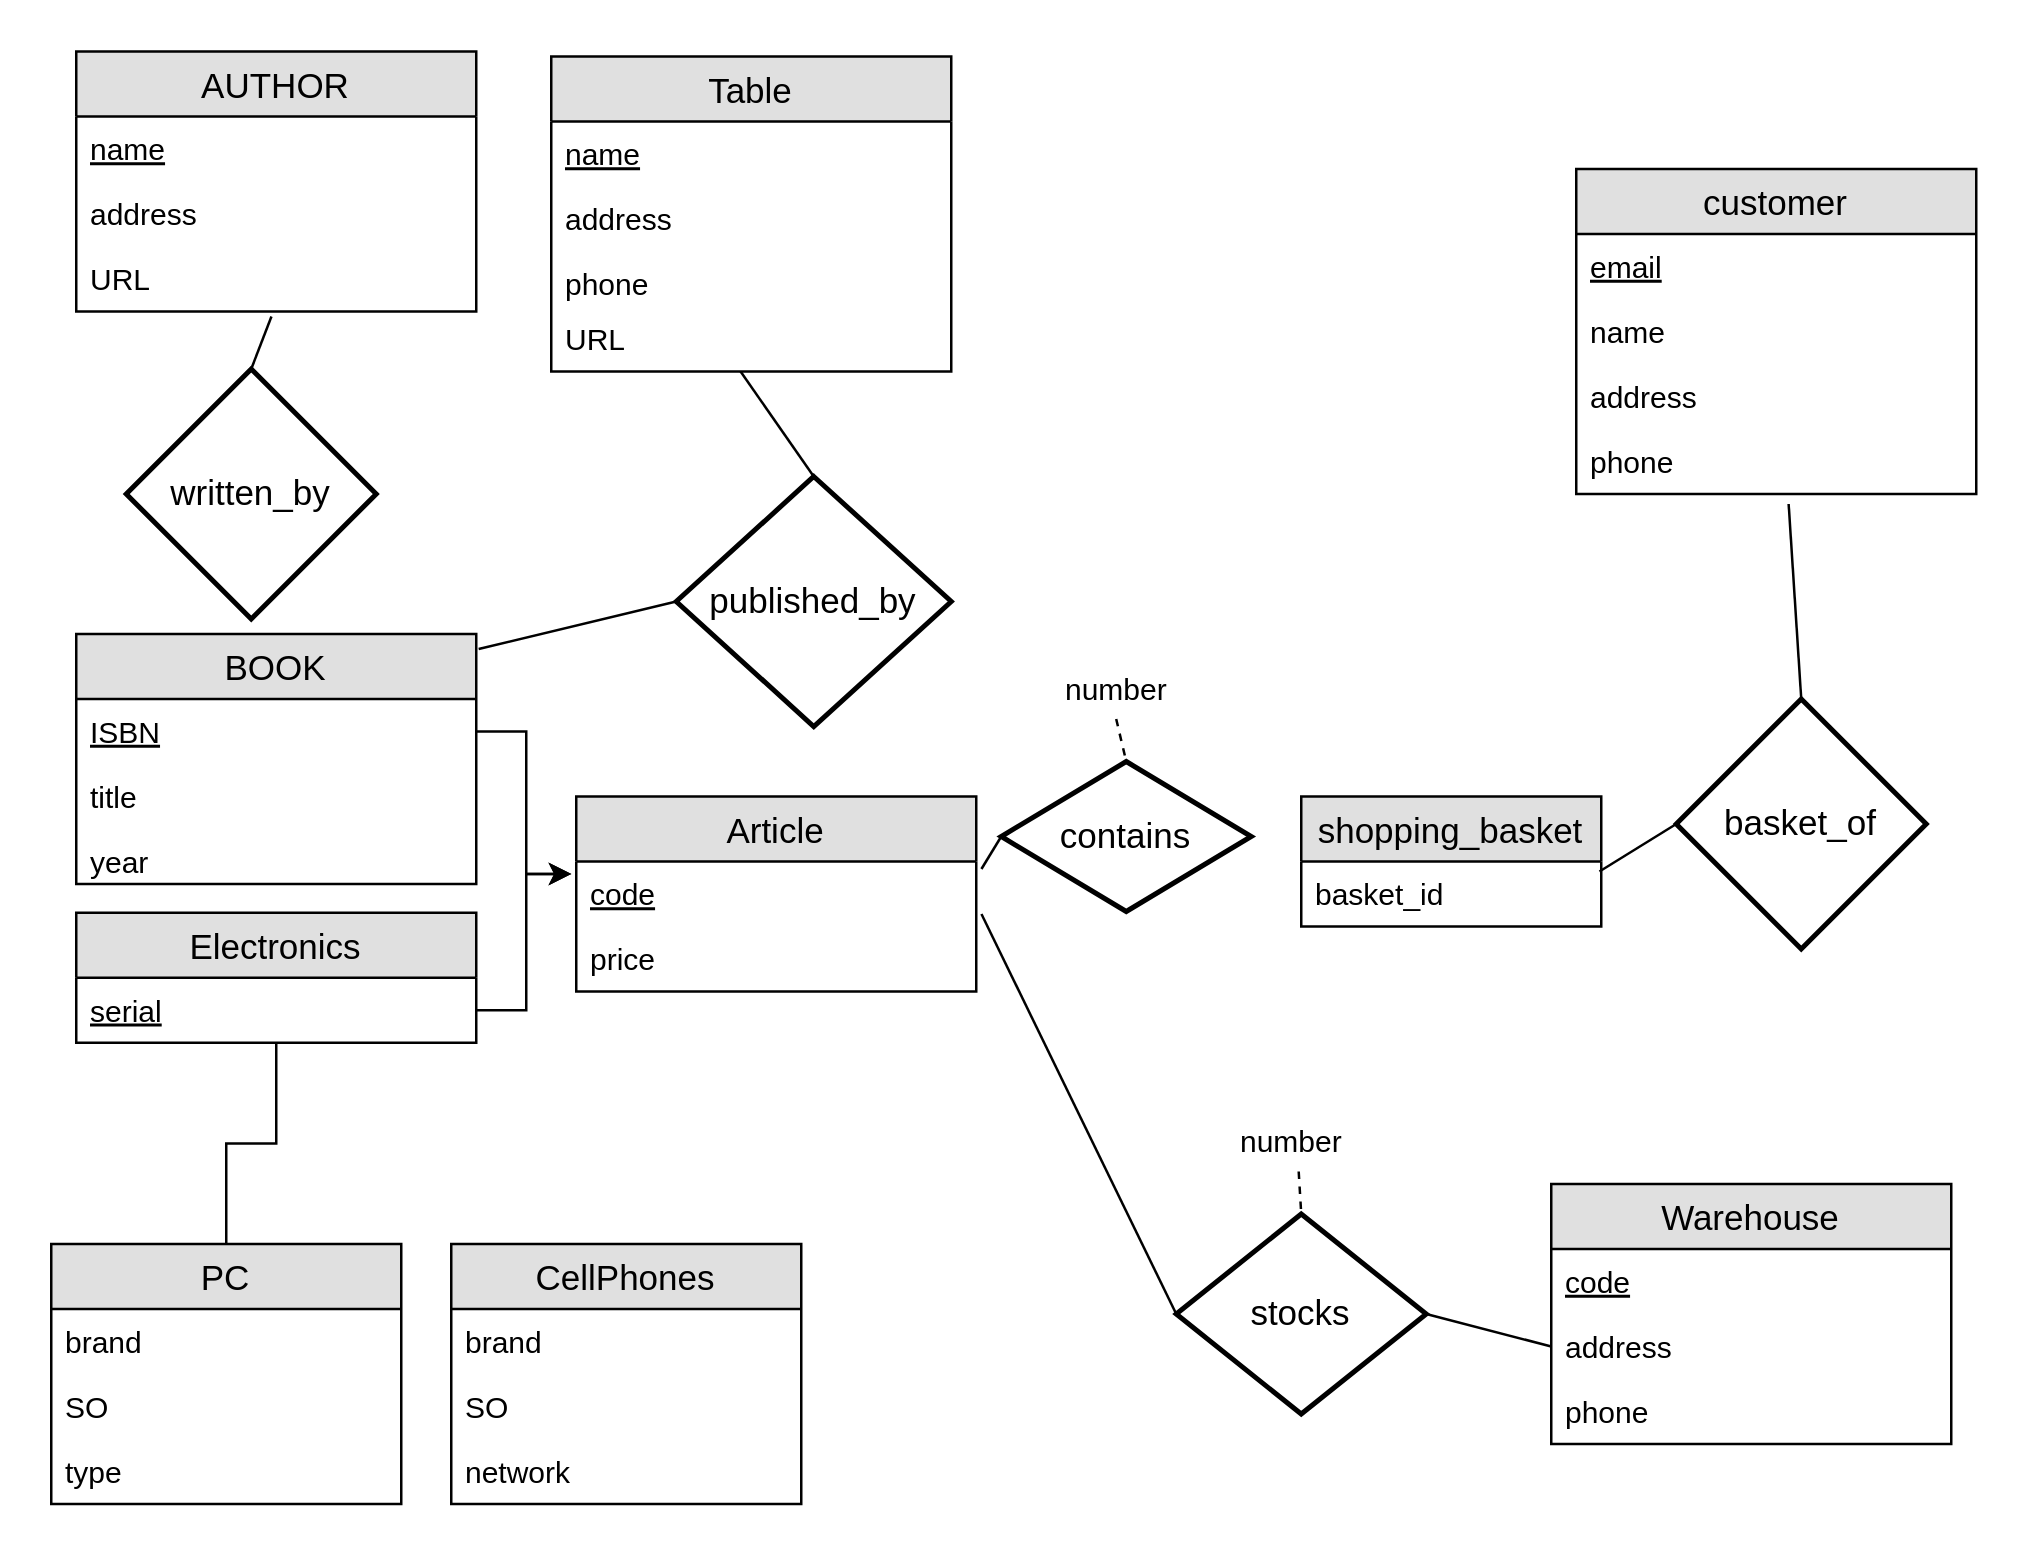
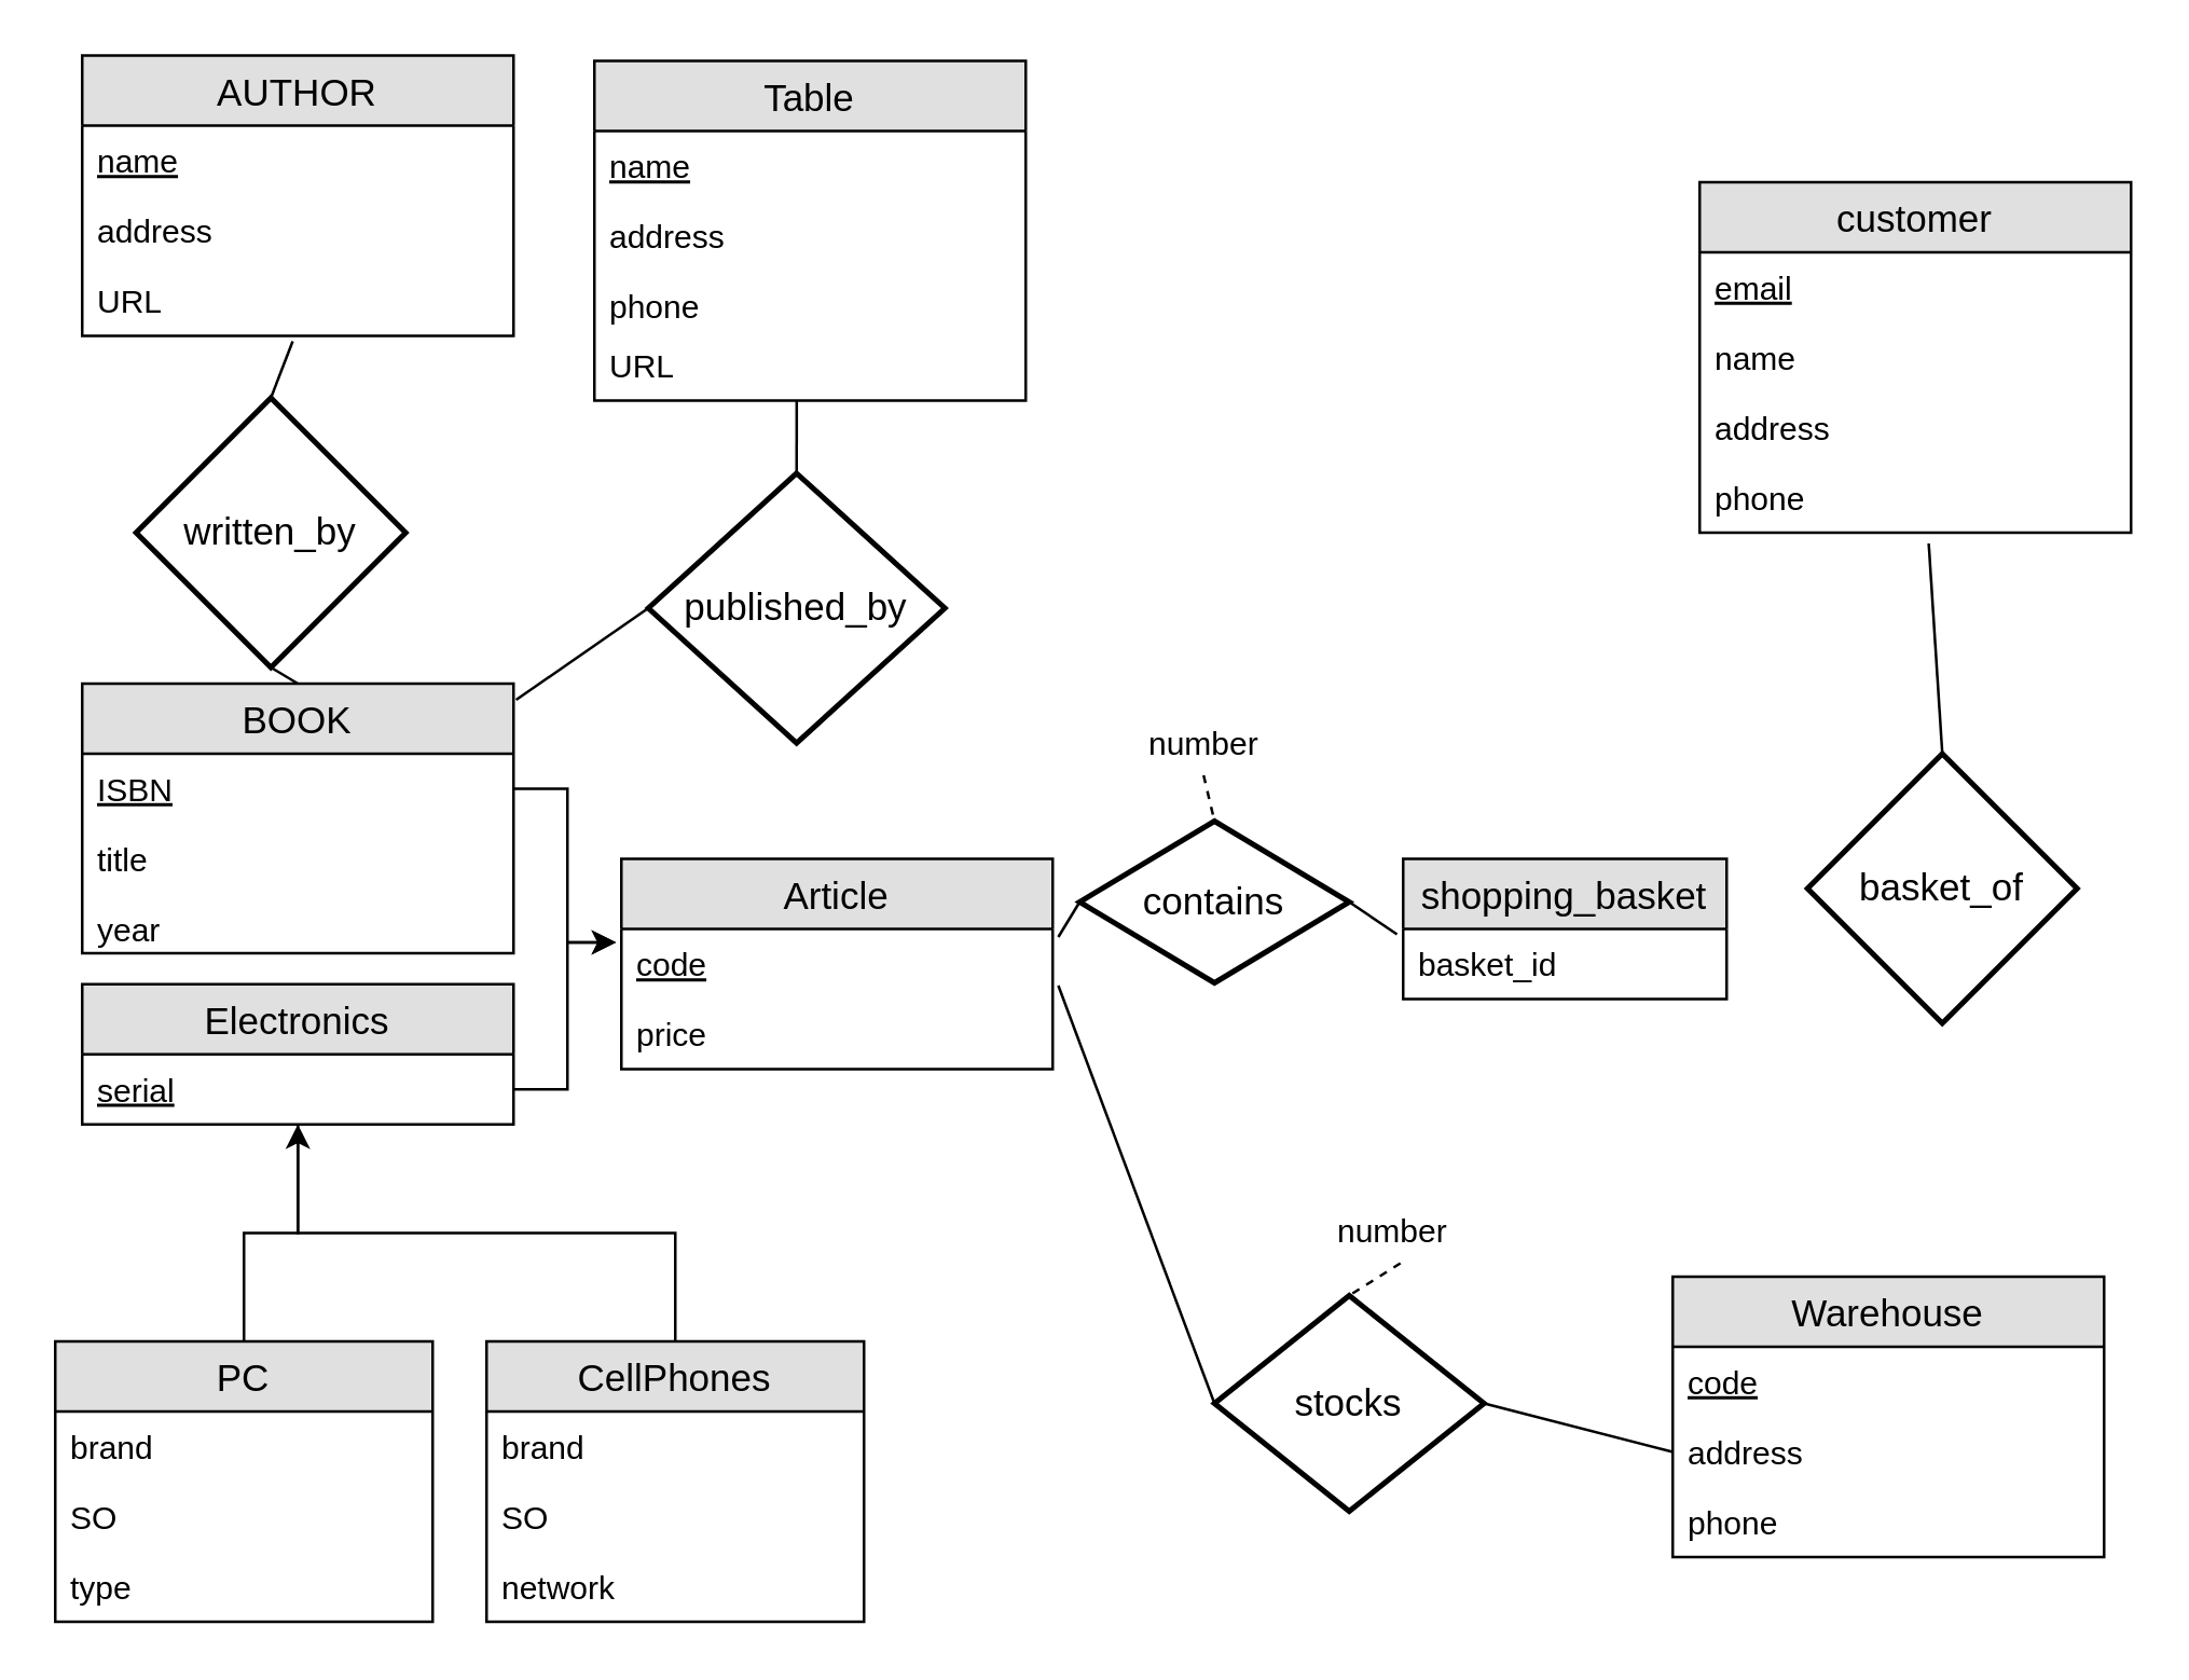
- <mxCell id="14" value="published_by" style="shape=rhombus;strokeWidth=2;fontSize=17;perimeter=rhombusPerimeter;whiteSpace=wrap;html=1;align=center;fontSize=14;" parent="1" vertex="1"><mxGeometry x="270" y="190" width="110" height="100" as="geometry" /></mxCell>
+ <mxCell id="14" value="published_by" style="shape=rhombus;strokeWidth=2;fontSize=17;perimeter=rhombusPerimeter;whiteSpace=wrap;html=1;align=center;fontSize=14;" parent="1" vertex="1"><mxGeometry x="240" y="175" width="110" height="100" as="geometry" /></mxCell>
+ <mxCell id="6" value="" style="endArrow=none;html=1;entryX=0.5;entryY=0;entryDx=0;entryDy=0;exitX=0.5;exitY=1;exitDx=0;exitDy=0;" parent="1" source="7" target="2" edge="1"><mxGeometry width="50" height="50" relative="1" as="geometry"><mxPoint x="160" y="277" as="sourcePoint" /><mxPoint x="130" y="527" as="targetPoint" /></mxGeometry></mxCell>
- <mxCell id="27" value="" style="endArrow=none;html=1;entryX=0.994;entryY=0.154;entryDx=0;entryDy=0;entryPerimeter=0;exitX=0;exitY=0.5;exitDx=0;exitDy=0;" parent="1" source="28" target="26" edge="1"><mxGeometry width="50" height="50" relative="1" as="geometry"><mxPoint x="670" y="446" as="sourcePoint" /><mxPoint x="130" y="527" as="targetPoint" /></mxGeometry></mxCell>
+ <mxCell id="24" value="" style="endArrow=none;html=1;entryX=1;entryY=0.5;entryDx=0;entryDy=0;exitX=-0.019;exitY=0.077;exitDx=0;exitDy=0;exitPerimeter=0;" parent="1" source="26" target="21" edge="1"><mxGeometry width="50" height="50" relative="1" as="geometry"><mxPoint x="450" y="442" as="sourcePoint" /><mxPoint x="130" y="527" as="targetPoint" /></mxGeometry></mxCell>
+ <mxCell id="52" style="edgeStyle=orthogonalEdgeStyle;rounded=0;orthogonalLoop=1;jettySize=auto;html=1;" parent="1" source="53" target="43" edge="1"><mxGeometry relative="1" as="geometry" /></mxCell>
- <mxCell id="35" value="stocks" style="shape=rhombus;strokeWidth=2;fontSize=17;perimeter=rhombusPerimeter;whiteSpace=wrap;html=1;align=center;fontSize=14;" parent="1" vertex="1"><mxGeometry x="470" y="485" width="100" height="80" as="geometry" /></mxCell>
+ <mxCell id="35" value="stocks" style="shape=rhombus;strokeWidth=2;fontSize=17;perimeter=rhombusPerimeter;whiteSpace=wrap;html=1;align=center;fontSize=14;" parent="1" vertex="1"><mxGeometry x="450" y="480" width="100" height="80" as="geometry" /></mxCell>
